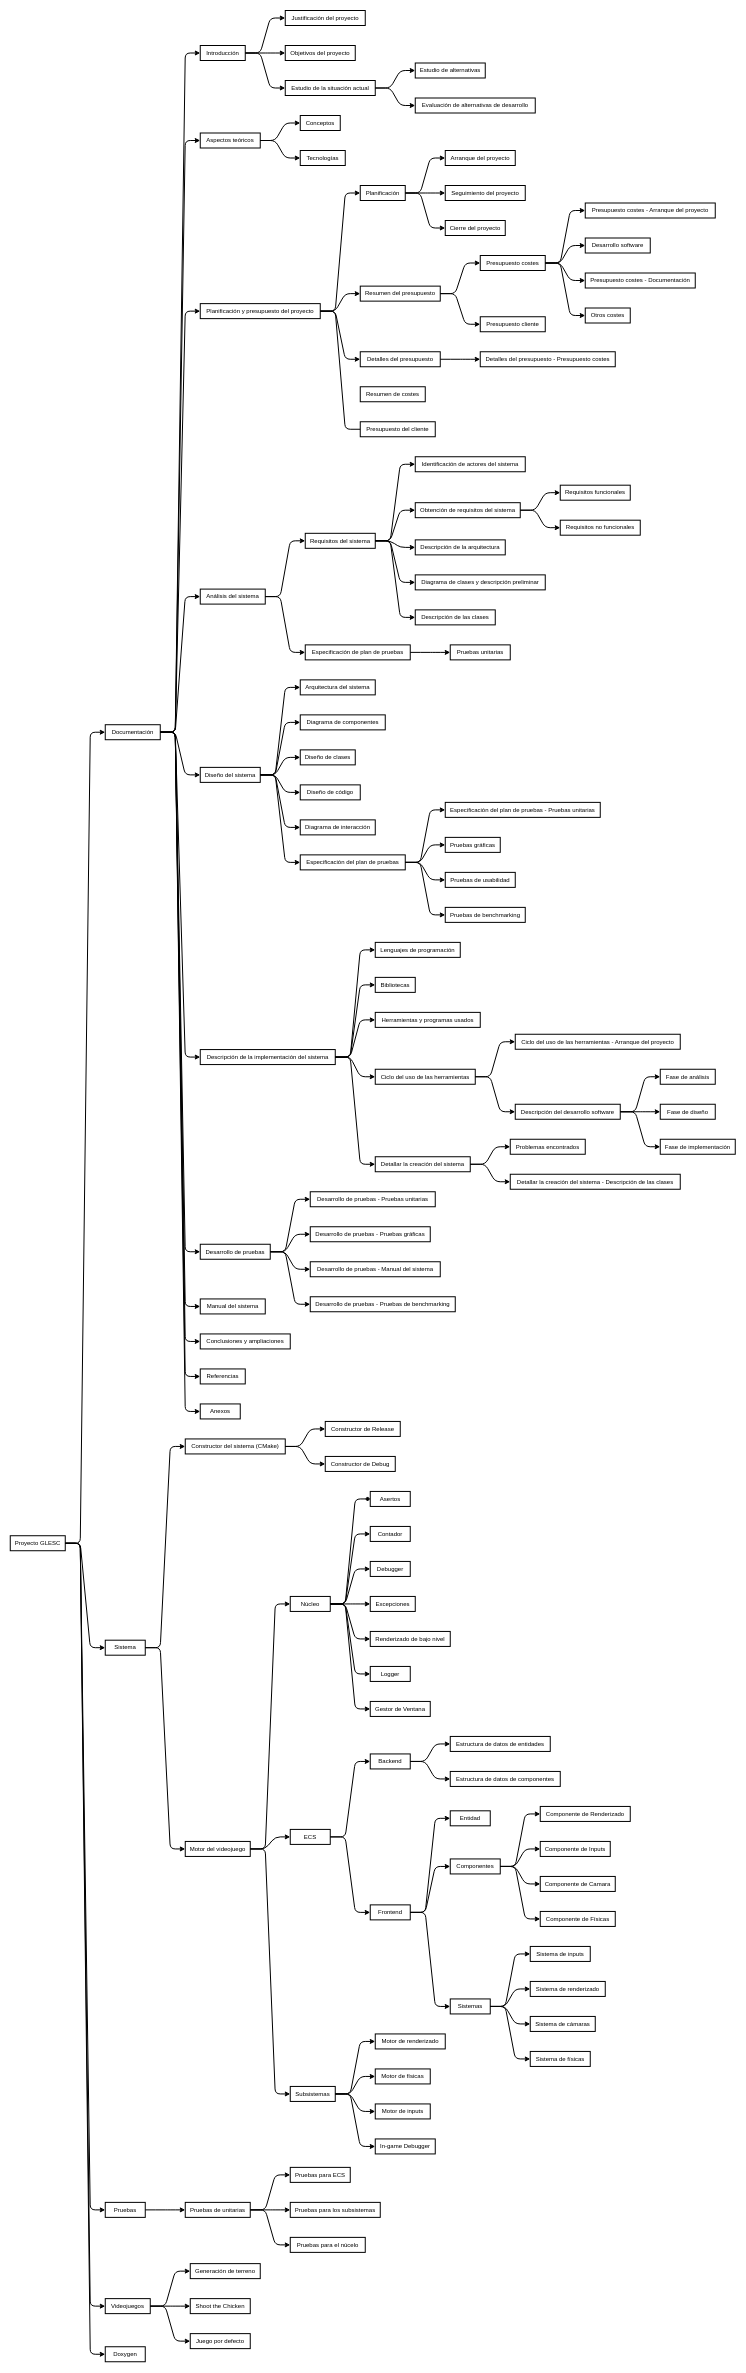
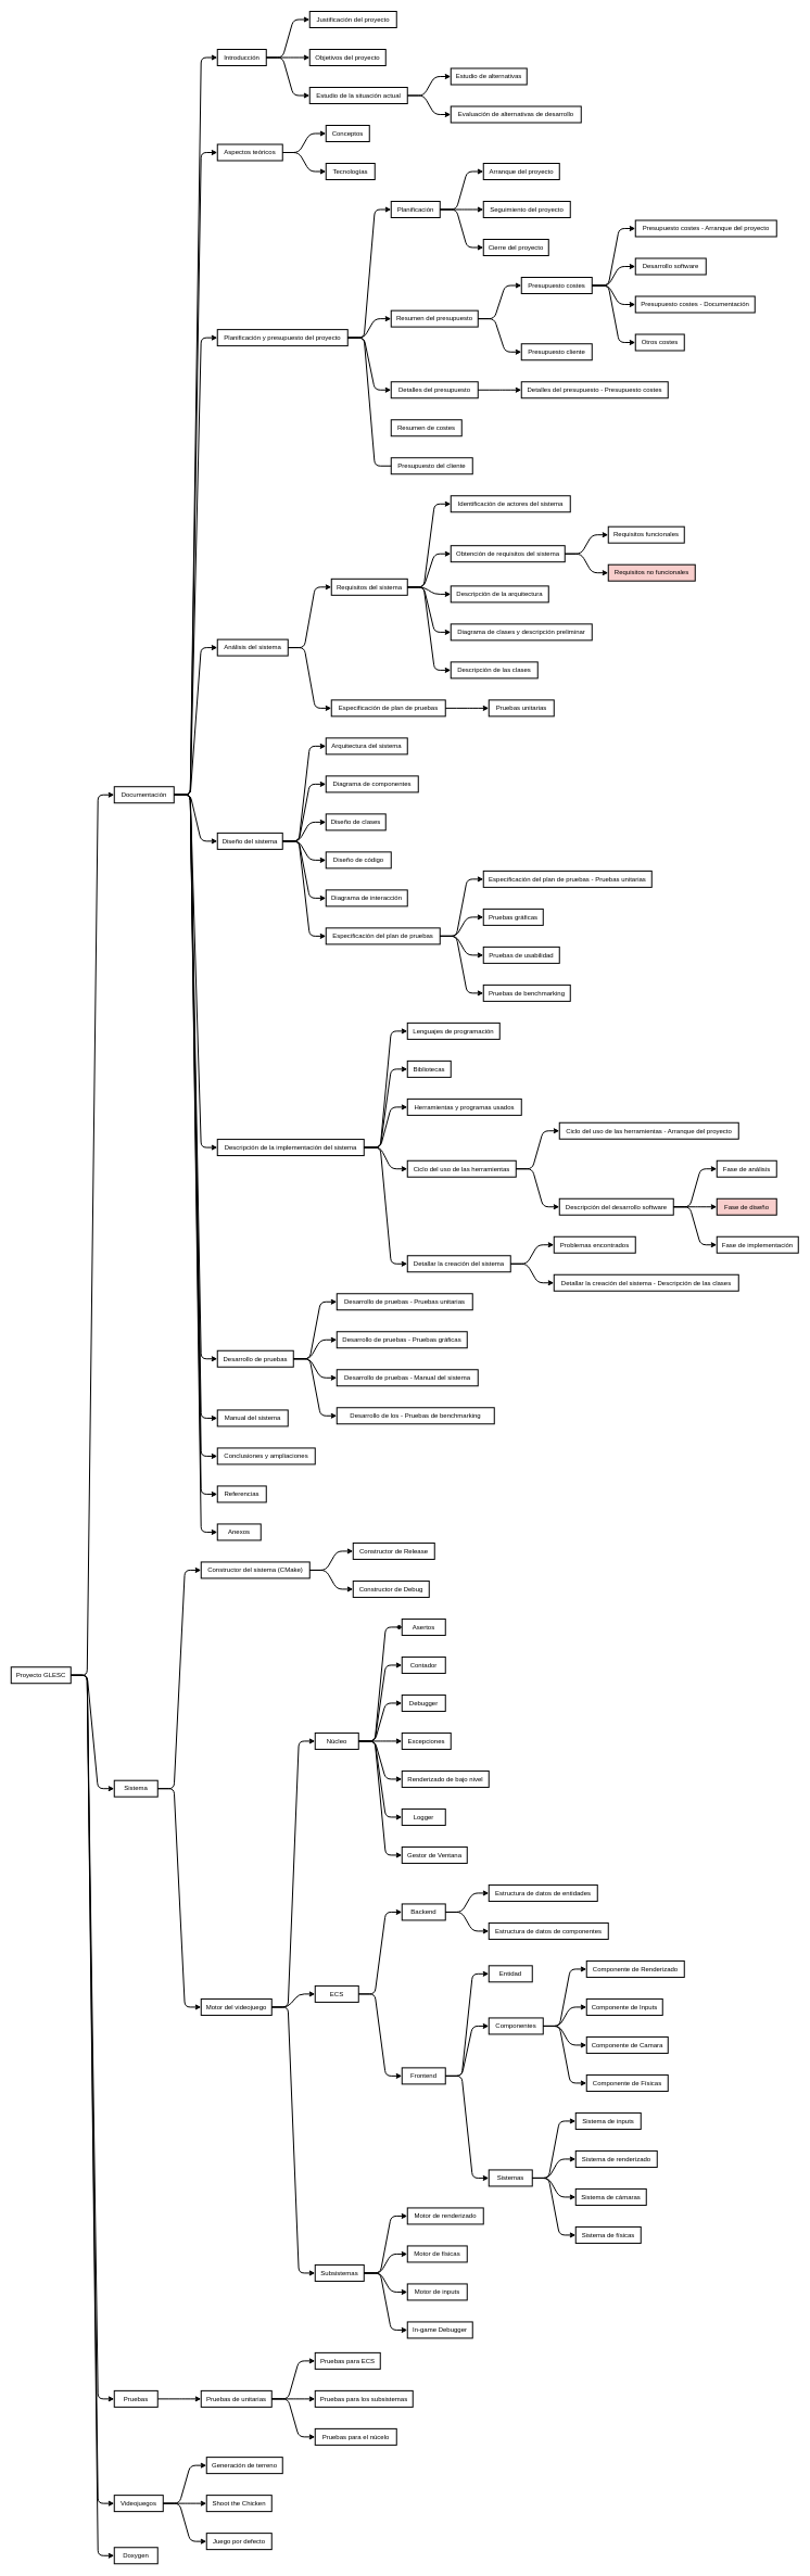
- <mxCell id="94" value="Requisitos no funcionales" style="whiteSpace=wrap;html=1;strokeWidth=2;" vertex="1" parent="1"><mxGeometry x="1120" y="1039.375" width="160" height="30" as="geometry" /></mxCell>
+ <mxCell id="94" value="Requisitos no funcionales" style="whiteSpace=wrap;html=1;strokeWidth=2;fillColor=#f8cecc;" vertex="1" parent="1"><mxGeometry x="1120" y="1039.375" width="160" height="30" as="geometry" /></mxCell>
- <mxCell id="134" value="Fase de diseño" style="whiteSpace=wrap;html=1;strokeWidth=2;" vertex="1" parent="1"><mxGeometry x="1320" y="2207.5" width="110" height="30" as="geometry" /></mxCell>
+ <mxCell id="134" value="Fase de diseño" style="whiteSpace=wrap;html=1;strokeWidth=2;fillColor=#f8cecc;" vertex="1" parent="1"><mxGeometry x="1320" y="2207.5" width="110" height="30" as="geometry" /></mxCell>
- <mxCell id="148" value="Desarrollo de pruebas - Pruebas de benchmarking" style="whiteSpace=wrap;html=1;strokeWidth=2;" vertex="1" parent="1"><mxGeometry x="620" y="2592.5" width="290" height="30" as="geometry" /></mxCell>
+ <mxCell id="148" value="Desarrollo de los - Pruebas de benchmarking" style="whiteSpace=wrap;html=1;strokeWidth=2;" vertex="1" parent="1"><mxGeometry x="620" y="2592.5" width="290" height="30" as="geometry" /></mxCell>
